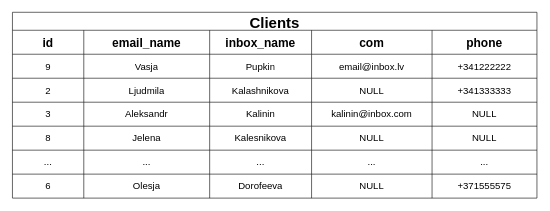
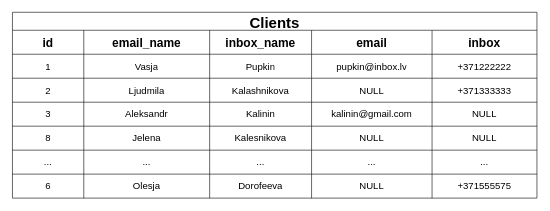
- <mxCell id="7" value="&lt;b&gt;&lt;font style=&quot;font-size: 20px;&quot;&gt;com&lt;/font&gt;&lt;/b&gt;" style="shape=partialRectangle;html=1;whiteSpace=wrap;connectable=0;strokeColor=inherit;overflow=hidden;fillColor=none;top=0;left=0;bottom=0;right=0;pointerEvents=1;fontSize=16;" vertex="1" parent="3"><mxGeometry x="499" width="201" height="40" as="geometry"><mxRectangle width="201" height="40" as="alternateBounds" /></mxGeometry></mxCell>
+ <mxCell id="7" value="&lt;b&gt;&lt;font style=&quot;font-size: 20px;&quot;&gt;email&lt;/font&gt;&lt;/b&gt;" style="shape=partialRectangle;html=1;whiteSpace=wrap;connectable=0;strokeColor=inherit;overflow=hidden;fillColor=none;top=0;left=0;bottom=0;right=0;pointerEvents=1;fontSize=16;" vertex="1" parent="3"><mxGeometry x="499" width="201" height="40" as="geometry"><mxRectangle width="201" height="40" as="alternateBounds" /></mxGeometry></mxCell>
- <mxCell id="8" value="&lt;b&gt;&lt;font style=&quot;font-size: 20px;&quot;&gt;phone&lt;/font&gt;&lt;/b&gt;" style="shape=partialRectangle;html=1;whiteSpace=wrap;connectable=0;strokeColor=inherit;overflow=hidden;fillColor=none;top=0;left=0;bottom=0;right=0;pointerEvents=1;fontSize=16;" vertex="1" parent="3"><mxGeometry x="700" width="175" height="40" as="geometry"><mxRectangle width="175" height="40" as="alternateBounds" /></mxGeometry></mxCell>
+ <mxCell id="8" value="&lt;b&gt;&lt;font style=&quot;font-size: 20px;&quot;&gt;inbox&lt;/font&gt;&lt;/b&gt;" style="shape=partialRectangle;html=1;whiteSpace=wrap;connectable=0;strokeColor=inherit;overflow=hidden;fillColor=none;top=0;left=0;bottom=0;right=0;pointerEvents=1;fontSize=16;" vertex="1" parent="3"><mxGeometry x="700" width="175" height="40" as="geometry"><mxRectangle width="175" height="40" as="alternateBounds" /></mxGeometry></mxCell>
- <mxCell id="10" value="9" style="shape=partialRectangle;html=1;whiteSpace=wrap;connectable=0;strokeColor=inherit;overflow=hidden;fillColor=none;top=0;left=0;bottom=0;right=0;pointerEvents=1;fontSize=16;" vertex="1" parent="9"><mxGeometry width="119" height="40" as="geometry"><mxRectangle width="119" height="40" as="alternateBounds" /></mxGeometry></mxCell>
+ <mxCell id="10" value="1" style="shape=partialRectangle;html=1;whiteSpace=wrap;connectable=0;strokeColor=inherit;overflow=hidden;fillColor=none;top=0;left=0;bottom=0;right=0;pointerEvents=1;fontSize=16;" vertex="1" parent="9"><mxGeometry width="119" height="40" as="geometry"><mxRectangle width="119" height="40" as="alternateBounds" /></mxGeometry></mxCell>
- <mxCell id="13" value="email@inbox.lv" style="shape=partialRectangle;html=1;whiteSpace=wrap;connectable=0;strokeColor=inherit;overflow=hidden;fillColor=none;top=0;left=0;bottom=0;right=0;pointerEvents=1;fontSize=16;" vertex="1" parent="9"><mxGeometry x="499" width="201" height="40" as="geometry"><mxRectangle width="201" height="40" as="alternateBounds" /></mxGeometry></mxCell>
+ <mxCell id="13" value="pupkin@inbox.lv" style="shape=partialRectangle;html=1;whiteSpace=wrap;connectable=0;strokeColor=inherit;overflow=hidden;fillColor=none;top=0;left=0;bottom=0;right=0;pointerEvents=1;fontSize=16;" vertex="1" parent="9"><mxGeometry x="499" width="201" height="40" as="geometry"><mxRectangle width="201" height="40" as="alternateBounds" /></mxGeometry></mxCell>
- <mxCell id="14" value="+341222222" style="shape=partialRectangle;html=1;whiteSpace=wrap;connectable=0;strokeColor=inherit;overflow=hidden;fillColor=none;top=0;left=0;bottom=0;right=0;pointerEvents=1;fontSize=16;" vertex="1" parent="9"><mxGeometry x="700" width="175" height="40" as="geometry"><mxRectangle width="175" height="40" as="alternateBounds" /></mxGeometry></mxCell>
+ <mxCell id="14" value="+371222222" style="shape=partialRectangle;html=1;whiteSpace=wrap;connectable=0;strokeColor=inherit;overflow=hidden;fillColor=none;top=0;left=0;bottom=0;right=0;pointerEvents=1;fontSize=16;" vertex="1" parent="9"><mxGeometry x="700" width="175" height="40" as="geometry"><mxRectangle width="175" height="40" as="alternateBounds" /></mxGeometry></mxCell>
- <mxCell id="20" value="+341333333" style="shape=partialRectangle;html=1;whiteSpace=wrap;connectable=0;strokeColor=inherit;overflow=hidden;fillColor=none;top=0;left=0;bottom=0;right=0;pointerEvents=1;fontSize=16;" vertex="1" parent="15"><mxGeometry x="700" width="175" height="40" as="geometry"><mxRectangle width="175" height="40" as="alternateBounds" /></mxGeometry></mxCell>
+ <mxCell id="20" value="+371333333" style="shape=partialRectangle;html=1;whiteSpace=wrap;connectable=0;strokeColor=inherit;overflow=hidden;fillColor=none;top=0;left=0;bottom=0;right=0;pointerEvents=1;fontSize=16;" vertex="1" parent="15"><mxGeometry x="700" width="175" height="40" as="geometry"><mxRectangle width="175" height="40" as="alternateBounds" /></mxGeometry></mxCell>
- <mxCell id="25" value="kalinin@inbox.com" style="shape=partialRectangle;html=1;whiteSpace=wrap;connectable=0;strokeColor=inherit;overflow=hidden;fillColor=none;top=0;left=0;bottom=0;right=0;pointerEvents=1;fontSize=16;" vertex="1" parent="21"><mxGeometry x="499" width="201" height="40" as="geometry"><mxRectangle width="201" height="40" as="alternateBounds" /></mxGeometry></mxCell>
+ <mxCell id="25" value="kalinin@gmail.com" style="shape=partialRectangle;html=1;whiteSpace=wrap;connectable=0;strokeColor=inherit;overflow=hidden;fillColor=none;top=0;left=0;bottom=0;right=0;pointerEvents=1;fontSize=16;" vertex="1" parent="21"><mxGeometry x="499" width="201" height="40" as="geometry"><mxRectangle width="201" height="40" as="alternateBounds" /></mxGeometry></mxCell>
